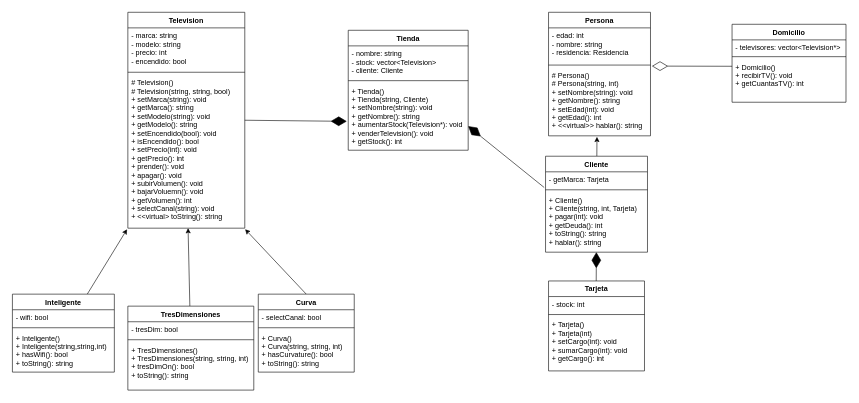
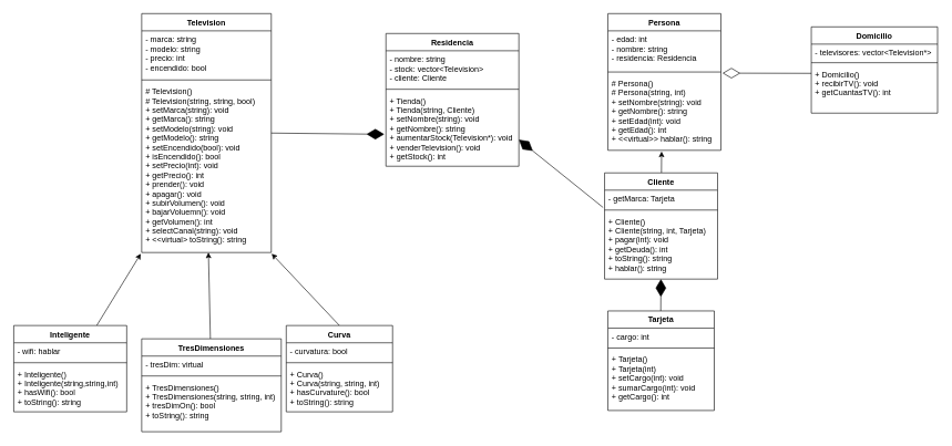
- <mxCell id="2" value="Tienda" style="swimlane;fontStyle=1;align=center;verticalAlign=top;childLayout=stackLayout;horizontal=1;startSize=26;horizontalStack=0;resizeParent=1;resizeParentMax=0;resizeLast=0;collapsible=1;marginBottom=0;" parent="1" vertex="1"><mxGeometry x="580" y="50" width="200" height="200" as="geometry" /></mxCell>
+ <mxCell id="2" value="Residencia" style="swimlane;fontStyle=1;align=center;verticalAlign=top;childLayout=stackLayout;horizontal=1;startSize=26;horizontalStack=0;resizeParent=1;resizeParentMax=0;resizeLast=0;collapsible=1;marginBottom=0;" parent="1" vertex="1"><mxGeometry x="580" y="50" width="200" height="200" as="geometry" /></mxCell>
- <mxCell id="30" value="- stock: int" style="text;strokeColor=none;fillColor=none;align=left;verticalAlign=top;spacingLeft=4;spacingRight=4;overflow=hidden;rotatable=0;points=[[0,0.5],[1,0.5]];portConstraint=eastwest;" parent="29" vertex="1"><mxGeometry y="26" width="160" height="26" as="geometry" /></mxCell>
+ <mxCell id="30" value="- cargo: int" style="text;strokeColor=none;fillColor=none;align=left;verticalAlign=top;spacingLeft=4;spacingRight=4;overflow=hidden;rotatable=0;points=[[0,0.5],[1,0.5]];portConstraint=eastwest;" parent="29" vertex="1"><mxGeometry y="26" width="160" height="26" as="geometry" /></mxCell>
- <mxCell id="12" value="- wifi: bool" style="text;strokeColor=none;fillColor=none;align=left;verticalAlign=top;spacingLeft=4;spacingRight=4;overflow=hidden;rotatable=0;points=[[0,0.5],[1,0.5]];portConstraint=eastwest;" parent="11" vertex="1"><mxGeometry y="26" width="170" height="26" as="geometry" /></mxCell>
+ <mxCell id="12" value="- wifi: hablar" style="text;strokeColor=none;fillColor=none;align=left;verticalAlign=top;spacingLeft=4;spacingRight=4;overflow=hidden;rotatable=0;points=[[0,0.5],[1,0.5]];portConstraint=eastwest;" parent="11" vertex="1"><mxGeometry y="26" width="170" height="26" as="geometry" /></mxCell>
- <mxCell id="41" value="- selectCanal: bool" style="text;strokeColor=none;fillColor=none;align=left;verticalAlign=top;spacingLeft=4;spacingRight=4;overflow=hidden;rotatable=0;points=[[0,0.5],[1,0.5]];portConstraint=eastwest;" parent="40" vertex="1"><mxGeometry y="26" width="160" height="26" as="geometry" /></mxCell>
+ <mxCell id="41" value="- curvatura: bool" style="text;strokeColor=none;fillColor=none;align=left;verticalAlign=top;spacingLeft=4;spacingRight=4;overflow=hidden;rotatable=0;points=[[0,0.5],[1,0.5]];portConstraint=eastwest;" parent="40" vertex="1"><mxGeometry y="26" width="160" height="26" as="geometry" /></mxCell>
- <mxCell id="17" value="- tresDim: bool" style="text;strokeColor=none;fillColor=none;align=left;verticalAlign=top;spacingLeft=4;spacingRight=4;overflow=hidden;rotatable=0;points=[[0,0.5],[1,0.5]];portConstraint=eastwest;" parent="16" vertex="1"><mxGeometry y="26" width="210" height="26" as="geometry" /></mxCell>
+ <mxCell id="17" value="- tresDim: virtual" style="text;strokeColor=none;fillColor=none;align=left;verticalAlign=top;spacingLeft=4;spacingRight=4;overflow=hidden;rotatable=0;points=[[0,0.5],[1,0.5]];portConstraint=eastwest;" parent="16" vertex="1"><mxGeometry y="26" width="210" height="26" as="geometry" /></mxCell>
